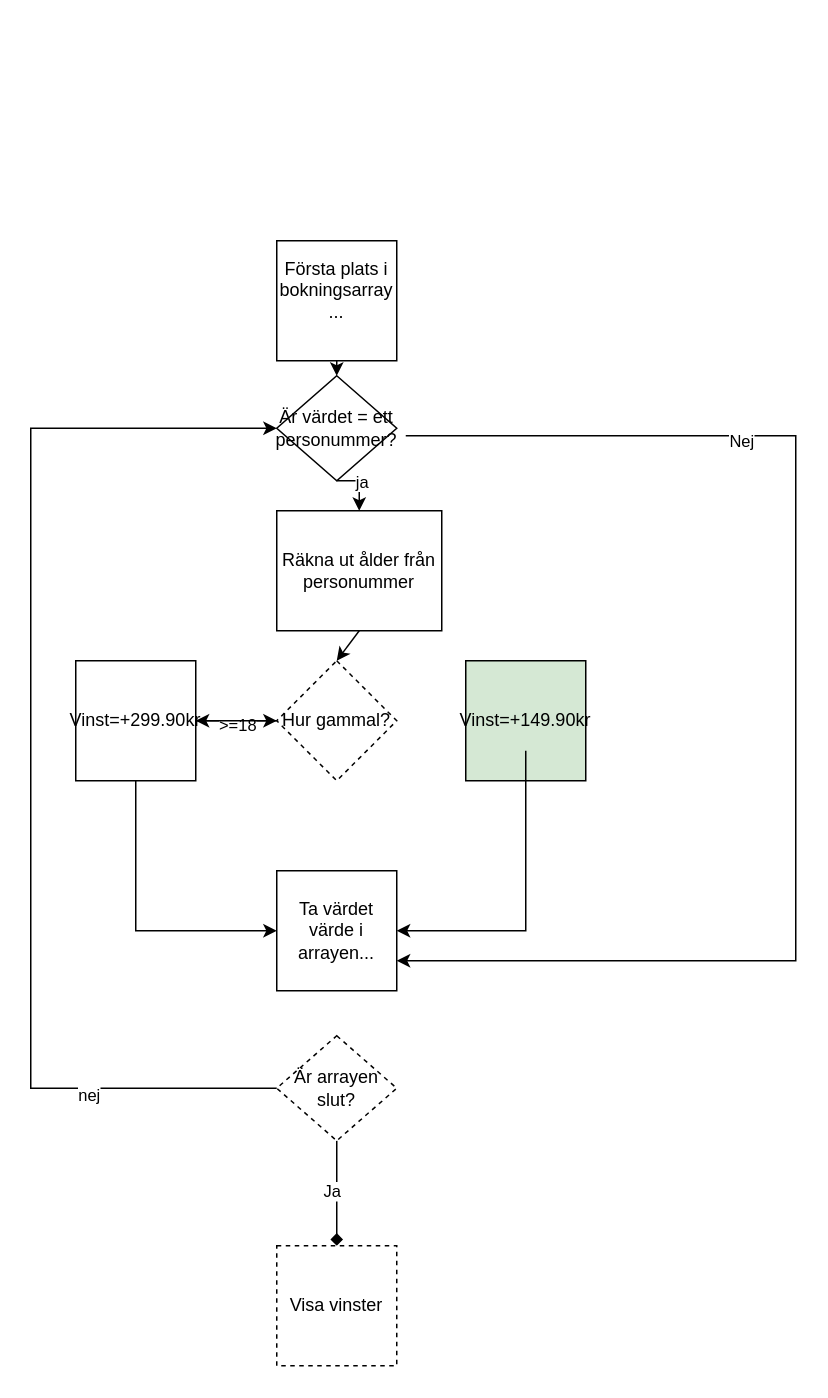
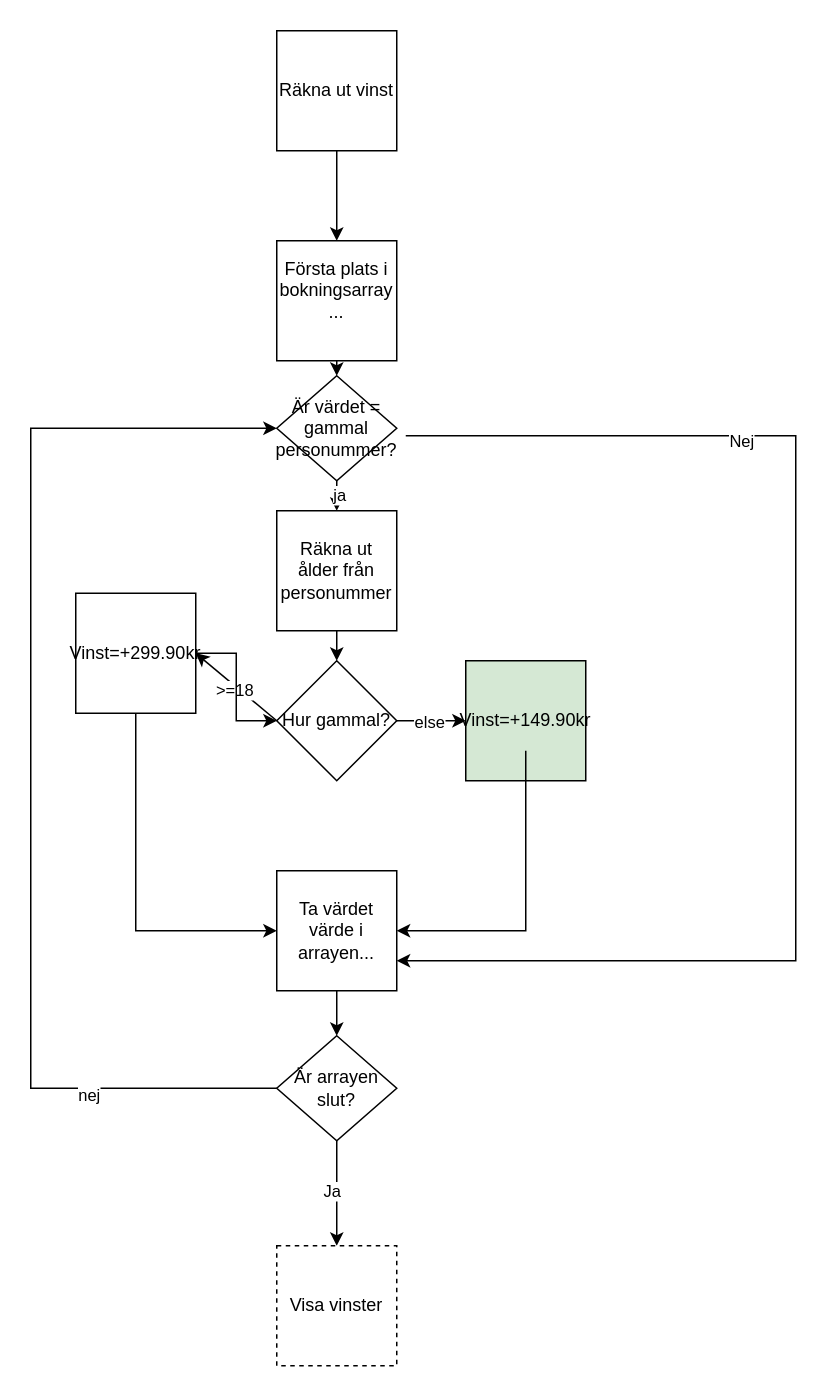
+ <mxCell id="2" value="Räkna ut vinst" style="whiteSpace=wrap;html=1;aspect=fixed;" vertex="1" parent="1"><mxGeometry x="184" y="20" width="80" height="80" as="geometry" /></mxCell>
+ <mxCell id="13" value="" style="endArrow=classic;html=1;rounded=0;entryX=0.5;entryY=0;entryDx=0;entryDy=0;exitX=0.5;exitY=1;exitDx=0;exitDy=0;" edge="1" parent="1" source="2" target="12"><mxGeometry width="50" height="50" relative="1" as="geometry"><mxPoint x="290" as="sourcePoint" y="180" /><mxPoint x="340" y="130" as="targetPoint" /></mxGeometry></mxCell>
- <mxCell id="20" value="Är värdet = ett personummer?" style="rhombus;whiteSpace=wrap;html=1;" vertex="1" parent="1"><mxGeometry x="184" y="250" width="80" height="70" as="geometry" /></mxCell>
+ <mxCell id="20" value="Är värdet = gammal personummer?" style="rhombus;whiteSpace=wrap;html=1;" vertex="1" parent="1"><mxGeometry x="184" y="250" width="80" height="70" as="geometry" /></mxCell>
- <mxCell id="14" value="Räkna ut ålder från personummer" style="whiteSpace=wrap;html=1;aspect=fixed;" vertex="1" parent="1"><mxGeometry x="184" y="340" width="110" height="80" as="geometry" /></mxCell>
+ <mxCell id="14" value="Räkna ut ålder från personummer" style="whiteSpace=wrap;html=1;aspect=fixed;" vertex="1" parent="1"><mxGeometry x="184" y="340" width="80" height="80" as="geometry" /></mxCell>
- <mxCell id="9" value="Vinst=+299.90kr" style="whiteSpace=wrap;html=1;aspect=fixed;" vertex="1" parent="1"><mxGeometry x="50" y="440" width="80" height="80" as="geometry" /></mxCell>
+ <mxCell id="9" value="Vinst=+299.90kr" style="whiteSpace=wrap;html=1;aspect=fixed;" vertex="1" parent="1"><mxGeometry x="50" y="395" width="80" height="80" as="geometry" /></mxCell>
- <mxCell id="3" value="Hur gammal?" style="rhombus;whiteSpace=wrap;html=1;align=center;dashed=1;" vertex="1" parent="1"><mxGeometry x="184" y="440" width="80" height="80" as="geometry" /></mxCell>
+ <mxCell id="3" value="Hur gammal?" style="rhombus;whiteSpace=wrap;html=1;align=center;" vertex="1" parent="1"><mxGeometry x="184" y="440" width="80" height="80" as="geometry" /></mxCell>
+ <mxCell id="6" value="" style="endArrow=classic;html=1;rounded=0;exitX=1;exitY=0.5;exitDx=0;exitDy=0;entryX=0;entryY=0.5;entryDx=0;entryDy=0;" edge="1" parent="1" source="3" target="10"><mxGeometry width="50" height="50" relative="1" as="geometry"><mxPoint x="270" y="460" as="sourcePoint" /><mxPoint x="320" y="460" as="targetPoint" /><Array as="points"><mxPoint x="310" y="480" /></Array></mxGeometry></mxCell>
+ <mxCell id="7" value="else" style="edgeLabel;html=1;align=center;verticalAlign=middle;resizable=0;points=[];" vertex="1" connectable="0" parent="6"><mxGeometry x="-0.09" relative="1" as="geometry"><mxPoint as="offset" /></mxGeometry></mxCell>
+ <mxCell id="16" style="edgeStyle=orthogonalEdgeStyle;rounded=0;orthogonalLoop=1;jettySize=auto;html=1;exitX=0.5;exitY=1;exitDx=0;exitDy=0;entryX=0.5;entryY=0;entryDx=0;entryDy=0;" edge="1" parent="1" source="17" target="25"><mxGeometry relative="1" as="geometry" /></mxCell>
- <mxCell id="25" value="Är arrayen slut?" style="rhombus;whiteSpace=wrap;html=1;dashed=1;" vertex="1" parent="1"><mxGeometry x="184" y="690" width="80" height="70" as="geometry" /></mxCell>
+ <mxCell id="25" value="Är arrayen slut?" style="rhombus;whiteSpace=wrap;html=1;" vertex="1" parent="1"><mxGeometry x="184" y="690" width="80" height="70" as="geometry" /></mxCell>
- <mxCell id="21" style="edgeStyle=orthogonalEdgeStyle;rounded=0;orthogonalLoop=1;jettySize=auto;html=1;exitX=0.5;exitY=1;exitDx=0;exitDy=0;entryX=0.5;entryY=0;entryDx=0;entryDy=0;endArrow=diamond;" edge="1" parent="1" source="25" target="31"><mxGeometry relative="1" as="geometry" /></mxCell>
+ <mxCell id="21" style="edgeStyle=orthogonalEdgeStyle;rounded=0;orthogonalLoop=1;jettySize=auto;html=1;exitX=0.5;exitY=1;exitDx=0;exitDy=0;entryX=0.5;entryY=0;entryDx=0;entryDy=0;" edge="1" parent="1" source="25" target="31"><mxGeometry relative="1" as="geometry" /></mxCell>
